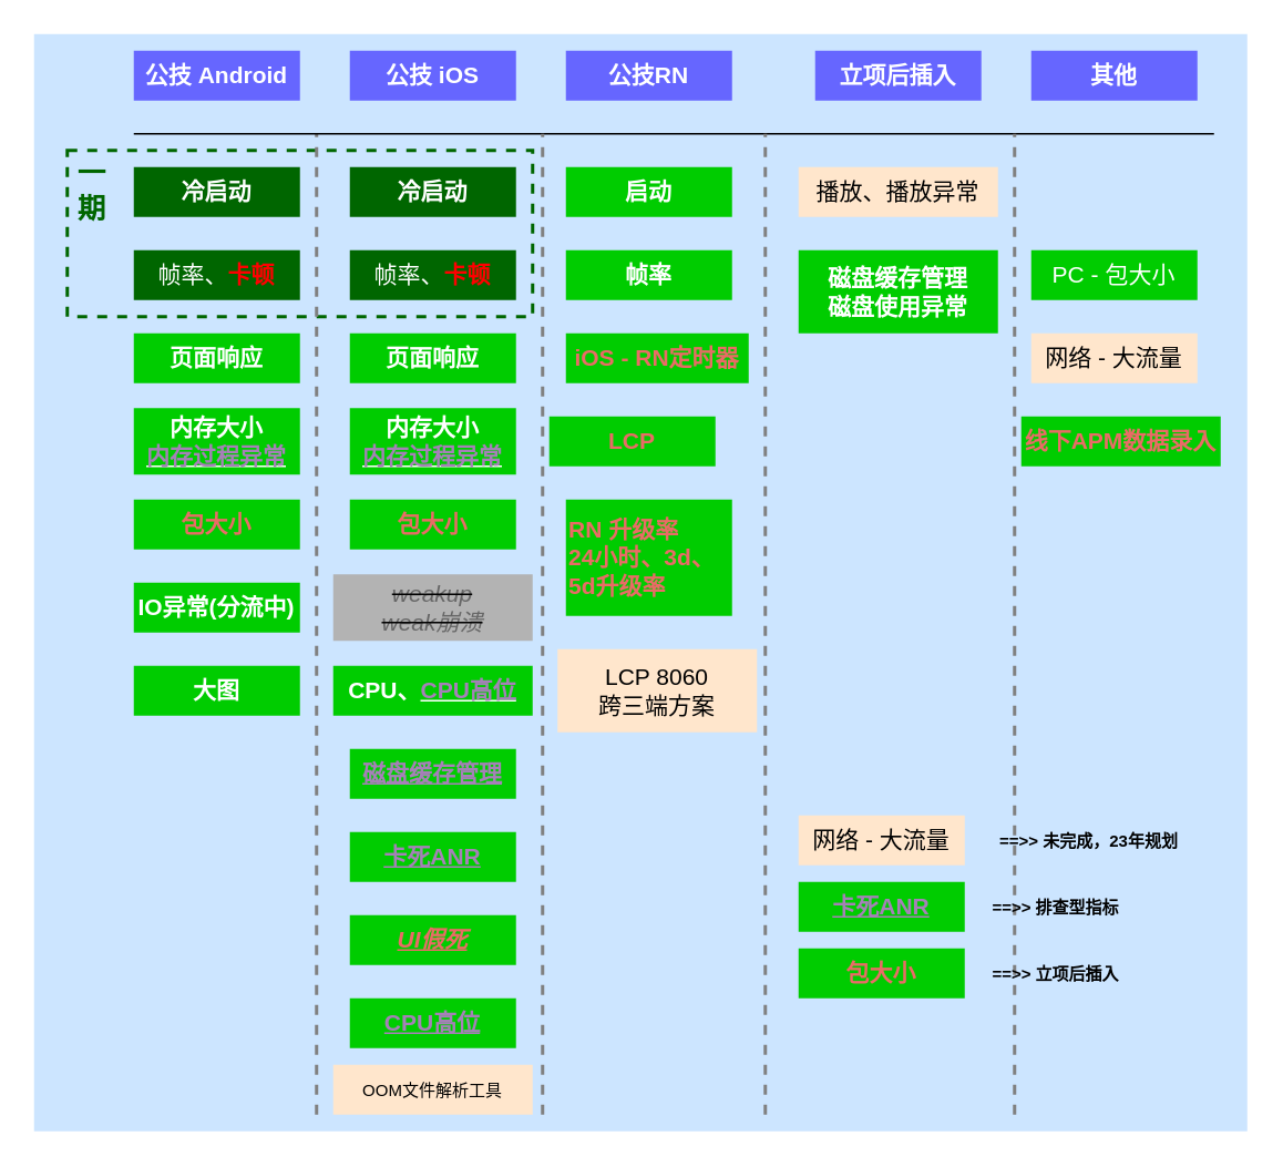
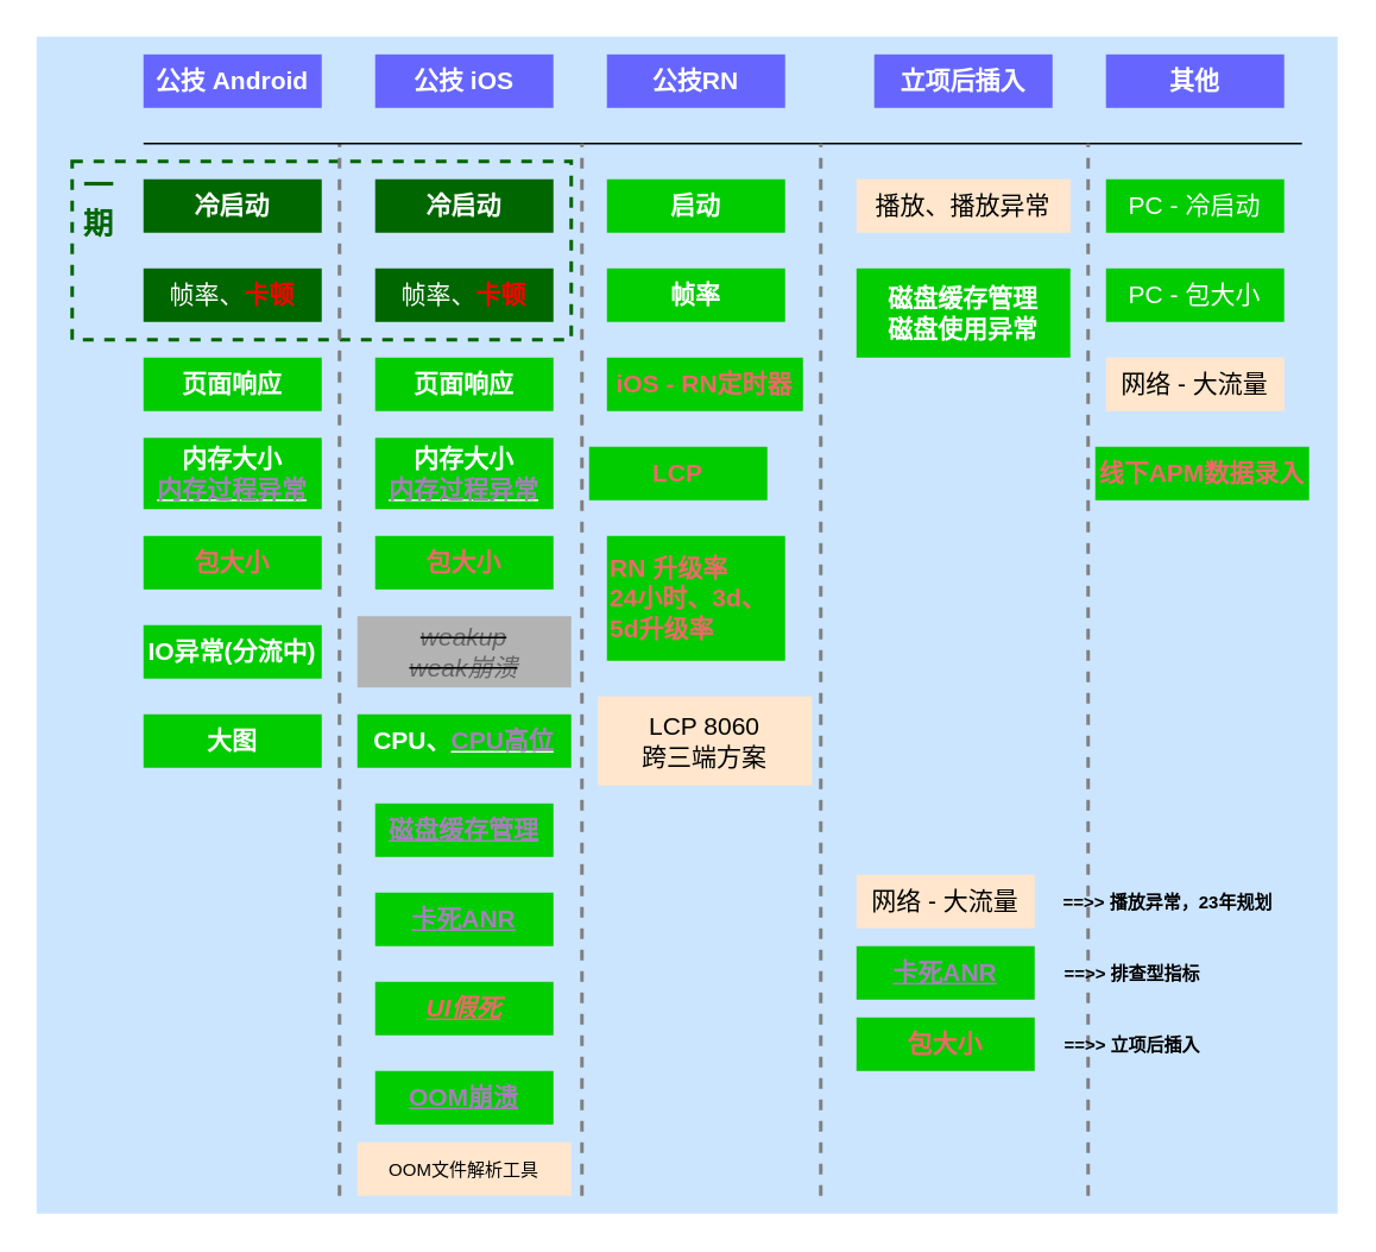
+ <mxCell id="11" value="PC - 冷启动" style="rounded=0;whiteSpace=wrap;html=1;fontSize=14;strokeColor=none;fillColor=#00CC00;fontColor=#FFFFFF;" parent="1" vertex="1"><mxGeometry x="620" y="100" width="100" height="30" as="geometry" /></mxCell>
- <mxCell id="43" value="&lt;b&gt;&lt;font color=&quot;#000000&quot;&gt;==&amp;gt;&amp;gt; 未完成，23年规划&lt;/font&gt;&lt;/b&gt;" style="text;html=1;strokeColor=none;fillColor=none;align=center;verticalAlign=middle;whiteSpace=wrap;rounded=0;fontSize=10;fontColor=#E6B1FF;" parent="1" vertex="1"><mxGeometry x="580" y="490" width="150" height="30" as="geometry" /></mxCell>
+ <mxCell id="43" value="&lt;b&gt;&lt;font color=&quot;#000000&quot;&gt;==&amp;gt;&amp;gt; 播放异常，23年规划&lt;/font&gt;&lt;/b&gt;" style="text;html=1;strokeColor=none;fillColor=none;align=center;verticalAlign=middle;whiteSpace=wrap;rounded=0;fontSize=10;fontColor=#E6B1FF;" parent="1" vertex="1"><mxGeometry x="580" y="490" width="150" height="30" as="geometry" /></mxCell>
- <mxCell id="30" value="CPU高位" style="rounded=0;whiteSpace=wrap;html=1;fontSize=14;fillColor=#00CC00;strokeColor=none;fontColor=#A680B8;fontStyle=5" parent="1" vertex="1"><mxGeometry x="210" y="600" width="100" height="30" as="geometry" /></mxCell>
+ <mxCell id="30" value="OOM崩溃" style="rounded=0;whiteSpace=wrap;html=1;fontSize=14;fillColor=#00CC00;strokeColor=none;fontColor=#A680B8;fontStyle=5" parent="1" vertex="1"><mxGeometry x="210" y="600" width="100" height="30" as="geometry" /></mxCell>
